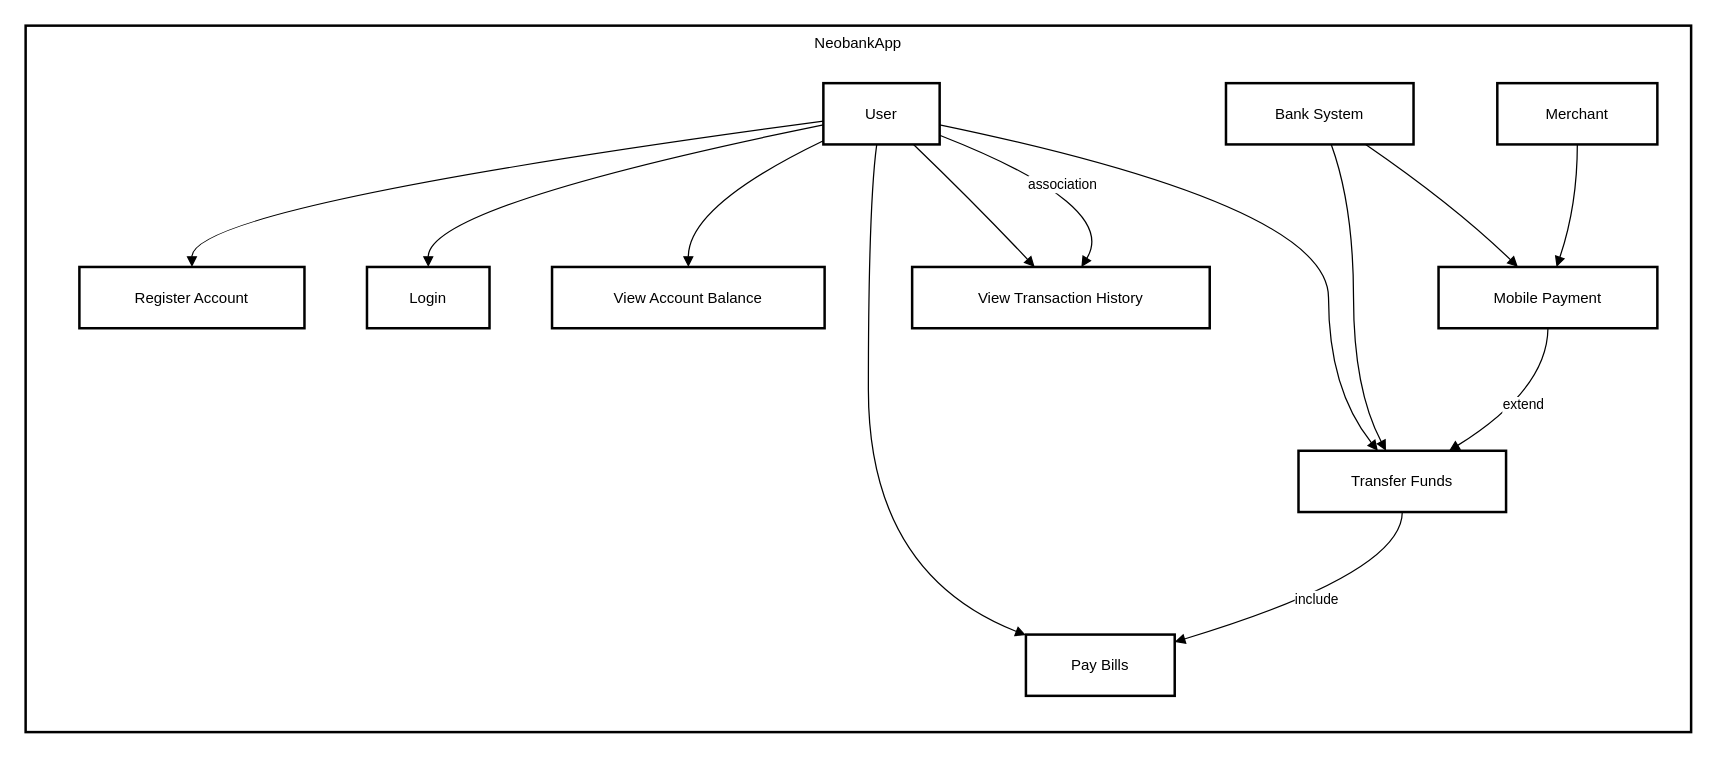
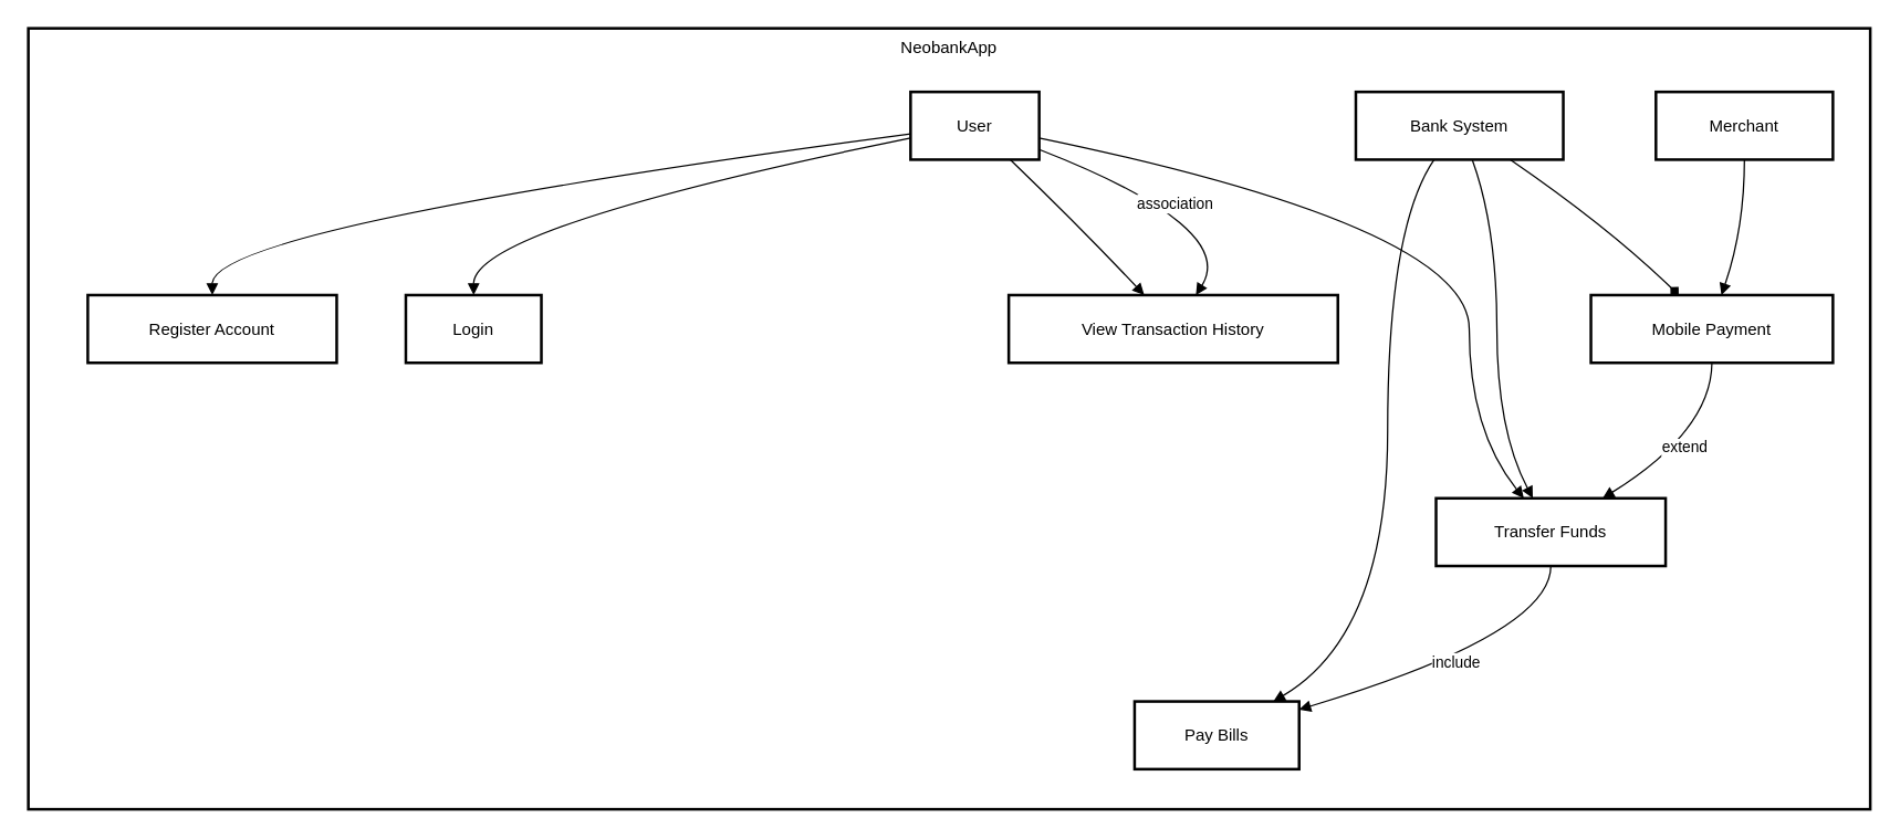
- <mxCell id="15" value="" style="curved=1;startArrow=none;endArrow=block;exitX=0;exitY=0.94;entryX=0.5;entryY=-0.01;rounded=0;" edge="1" parent="2" source="3" target="6"><mxGeometry relative="1" as="geometry"><Array as="points"><mxPoint x="530" y="144" /></Array></mxGeometry></mxCell>
- <mxCell id="21" value="" style="curved=1;startArrow=none;endArrow=block;exitX=0.74;exitY=0.99;entryX=0.36;entryY=-0.01;rounded=0;" edge="1" parent="2" source="11" target="9"><mxGeometry relative="1" as="geometry"><Array as="points"><mxPoint x="1143" y="144" /></Array></mxGeometry></mxCell>
+ <mxCell id="21" value="" style="curved=1;startArrow=none;endArrow=diamond;exitX=0.74;exitY=0.99;entryX=0.36;entryY=-0.01;rounded=0;" edge="1" parent="2" source="11" target="9"><mxGeometry relative="1" as="geometry"><Array as="points"><mxPoint x="1143" y="144" /></Array></mxGeometry></mxCell>
- <mxCell id="6" value="View Account Balance" style="whiteSpace=wrap;strokeWidth=2;" vertex="1" parent="2"><mxGeometry x="421" y="193" width="218" height="49" as="geometry" /></mxCell>
+ <mxCell id="20" value="" style="curved=1;startArrow=none;endArrow=block;exitX=0.38;exitY=0.99;entryX=0.85;entryY=-0.01;rounded=0;" edge="1" parent="2" source="11" target="8"><mxGeometry relative="1" as="geometry"><Array as="points"><mxPoint x="983" y="144" /><mxPoint x="983" y="438" /></Array></mxGeometry></mxCell>
- <mxCell id="17" value="" style="curved=1;startArrow=none;endArrow=block;exitX=0.46;exitY=0.99;entryX=0;entryY=0.01;rounded=0;" edge="1" parent="2" source="3" target="8"><mxGeometry relative="1" as="geometry"><Array as="points"><mxPoint x="674" y="144" /><mxPoint x="674" y="438" /></Array></mxGeometry></mxCell>
